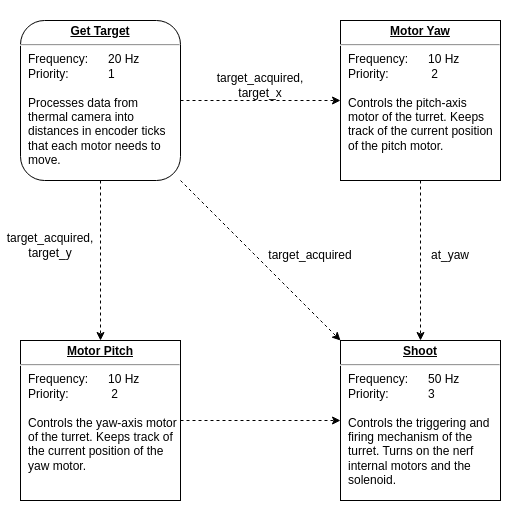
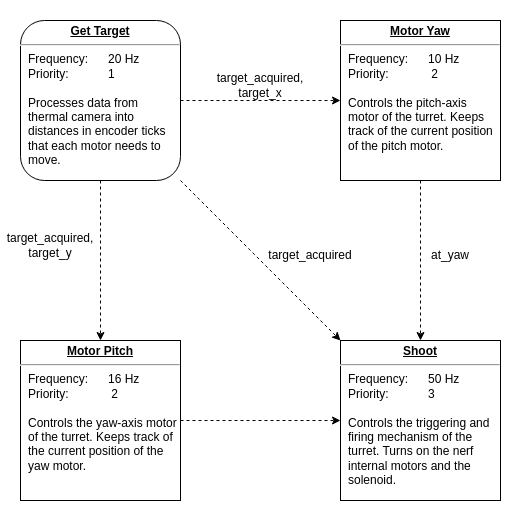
- <mxCell id="3" value="&lt;p style=&quot;margin:0px;margin-top:4px;text-align:center;text-decoration:underline;&quot;&gt;&lt;b&gt;Motor Pitch&lt;/b&gt;&lt;/p&gt;&lt;hr&gt;&lt;p style=&quot;border-color: var(--border-color); margin: 0px 0px 0px 8px;&quot;&gt;Frequency:&lt;span style=&quot;&quot;&gt;&#09;&lt;span style=&quot;white-space: pre;&quot;&gt;&#09;&lt;/span&gt;&lt;/span&gt;10 Hz&lt;/p&gt;&lt;p style=&quot;border-color: var(--border-color); margin: 0px 0px 0px 8px;&quot;&gt;Priority:&amp;nbsp;&lt;span style=&quot;&quot;&gt;&#09;&lt;span style=&quot;white-space: pre;&quot;&gt;&#09;&lt;/span&gt;&lt;span style=&quot;white-space: pre;&quot;&gt;&#09;&lt;/span&gt;&lt;/span&gt;&lt;span style=&quot;&quot;&gt;&#09;&lt;/span&gt;2&lt;br&gt;&lt;br&gt;&lt;span style=&quot;border-color: var(--border-color);&quot;&gt;&#09;&lt;/span&gt;&lt;span style=&quot;border-color: var(--border-color);&quot;&gt;&#09;&lt;/span&gt;&lt;/p&gt;&lt;p style=&quot;border-color: var(--border-color); margin: 0px 0px 0px 8px;&quot;&gt;Controls the yaw-axis motor of the turret. Keeps track of the current position of the yaw motor.&lt;br&gt;&lt;/p&gt;" style="verticalAlign=top;align=left;overflow=fill;fontSize=12;fontFamily=Helvetica;html=1;whiteSpace=wrap;" vertex="1" parent="1"><mxGeometry x="20" y="340" width="160" height="160" as="geometry" /></mxCell>
+ <mxCell id="3" value="&lt;p style=&quot;margin:0px;margin-top:4px;text-align:center;text-decoration:underline;&quot;&gt;&lt;b&gt;Motor Pitch&lt;/b&gt;&lt;/p&gt;&lt;hr&gt;&lt;p style=&quot;border-color: var(--border-color); margin: 0px 0px 0px 8px;&quot;&gt;Frequency:&lt;span style=&quot;&quot;&gt;&#09;&lt;span style=&quot;white-space: pre;&quot;&gt;&#09;&lt;/span&gt;&lt;/span&gt;16 Hz&lt;/p&gt;&lt;p style=&quot;border-color: var(--border-color); margin: 0px 0px 0px 8px;&quot;&gt;Priority:&amp;nbsp;&lt;span style=&quot;&quot;&gt;&#09;&lt;span style=&quot;white-space: pre;&quot;&gt;&#09;&lt;/span&gt;&lt;span style=&quot;white-space: pre;&quot;&gt;&#09;&lt;/span&gt;&lt;/span&gt;&lt;span style=&quot;&quot;&gt;&#09;&lt;/span&gt;2&lt;br&gt;&lt;br&gt;&lt;span style=&quot;border-color: var(--border-color);&quot;&gt;&#09;&lt;/span&gt;&lt;span style=&quot;border-color: var(--border-color);&quot;&gt;&#09;&lt;/span&gt;&lt;/p&gt;&lt;p style=&quot;border-color: var(--border-color); margin: 0px 0px 0px 8px;&quot;&gt;Controls the yaw-axis motor of the turret. Keeps track of the current position of the yaw motor.&lt;br&gt;&lt;/p&gt;" style="verticalAlign=top;align=left;overflow=fill;fontSize=12;fontFamily=Helvetica;html=1;whiteSpace=wrap;" vertex="1" parent="1"><mxGeometry x="20" y="340" width="160" height="160" as="geometry" /></mxCell>
